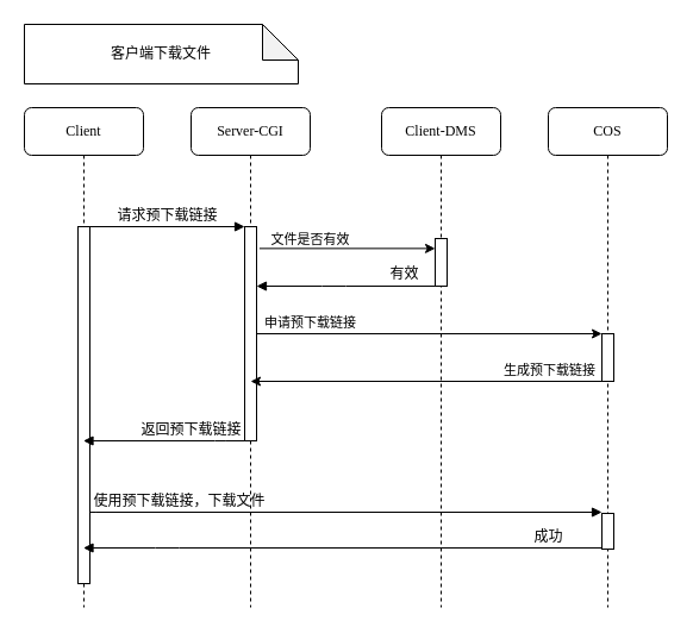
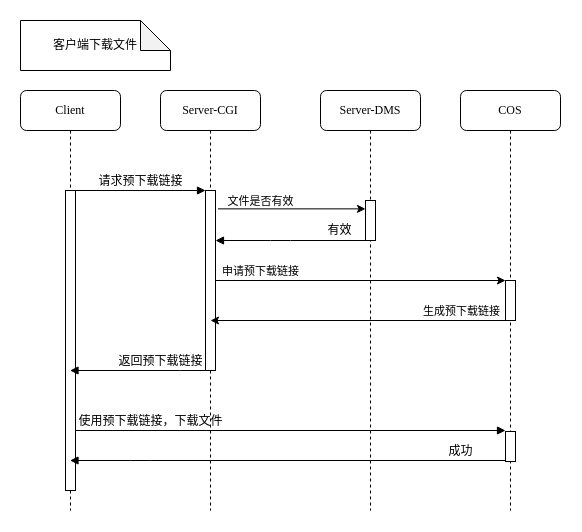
- <mxCell id="15" value="客户端下载文件" style="shape=note;whiteSpace=wrap;html=1;backgroundOutline=1;darkOpacity=0.05;" parent="1" vertex="1"><mxGeometry x="20" y="20" width="230" height="50" as="geometry" /></mxCell>
+ <mxCell id="15" value="客户端下载文件" style="shape=note;whiteSpace=wrap;html=1;backgroundOutline=1;darkOpacity=0.05;" parent="1" vertex="1"><mxGeometry x="20" y="20" width="150" height="50" as="geometry" /></mxCell>
- <mxCell id="4" value="Client-DMS" style="shape=umlLifeline;perimeter=lifelinePerimeter;whiteSpace=wrap;html=1;container=1;collapsible=0;recursiveResize=0;outlineConnect=0;rounded=1;shadow=0;comic=0;labelBackgroundColor=none;strokeWidth=1;fontFamily=Verdana;fontSize=12;align=center;" parent="1" vertex="1"><mxGeometry x="320" y="90" width="100" height="420" as="geometry" /></mxCell>
+ <mxCell id="4" value="Server-DMS" style="shape=umlLifeline;perimeter=lifelinePerimeter;whiteSpace=wrap;html=1;container=1;collapsible=0;recursiveResize=0;outlineConnect=0;rounded=1;shadow=0;comic=0;labelBackgroundColor=none;strokeWidth=1;fontFamily=Verdana;fontSize=12;align=center;" parent="1" vertex="1"><mxGeometry x="320" y="90" width="100" height="420" as="geometry" /></mxCell>
